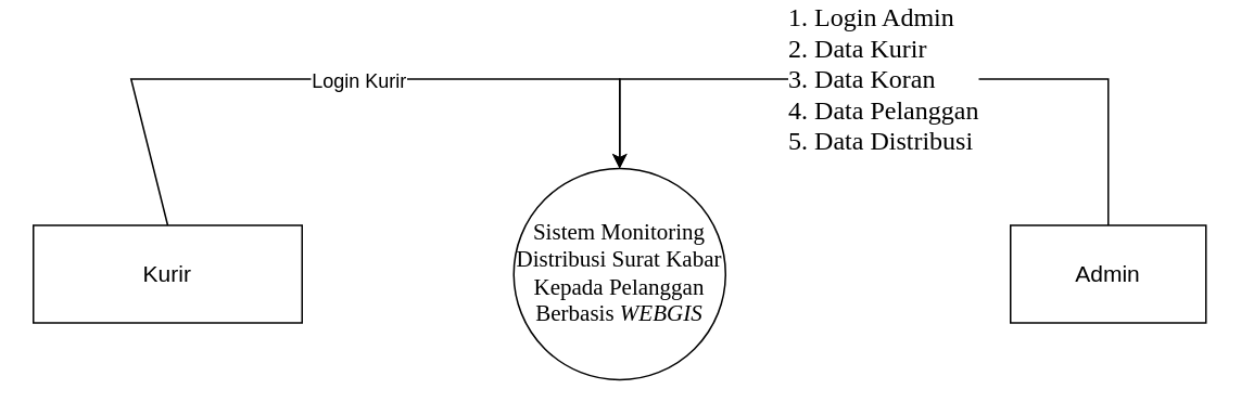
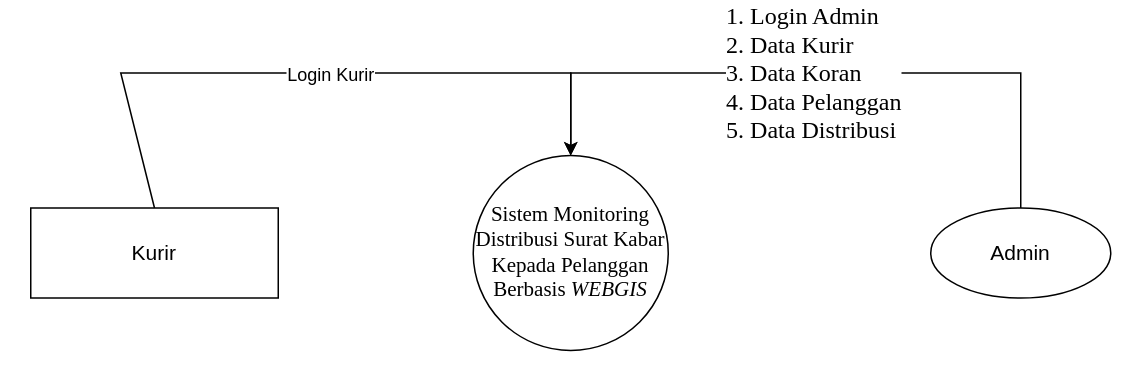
- <mxCell id="3" value="&lt;font style=&quot;font-size: 14px;&quot;&gt;Admin&lt;/font&gt;" style="rounded=0;whiteSpace=wrap;html=1;" vertex="1" parent="1"><mxGeometry x="620" y="110" width="120" height="60" as="geometry" /></mxCell>
+ <mxCell id="3" value="&lt;font style=&quot;font-size: 14px;&quot;&gt;Admin&lt;/font&gt;" style="ellipse;whiteSpace=wrap;html=1;" vertex="1" parent="1"><mxGeometry x="620" y="110" width="120" height="60" as="geometry" /></mxCell>
